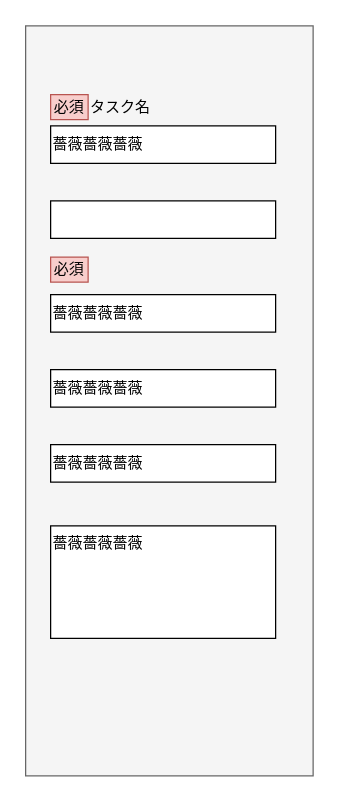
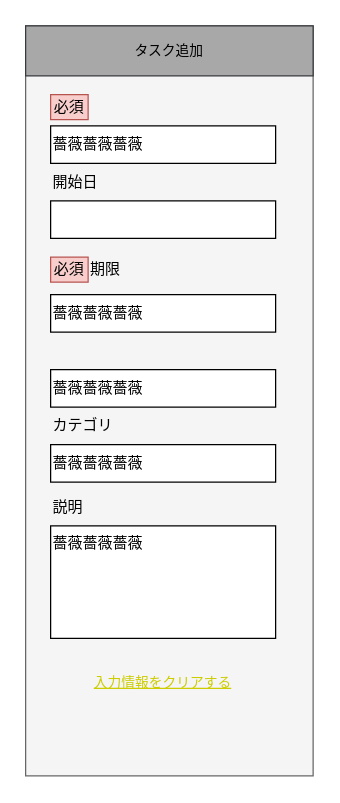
+ <mxCell id="17" value="タスク追加" style="rounded=0;whiteSpace=wrap;html=1;fontSize=11;fillColor=#A8A8A8;strokeColor=#36393d;" parent="1" vertex="1"><mxGeometry x="20" y="20" width="230" height="40" as="geometry" /></mxCell>
- <mxCell id="3" value="タスク名" style="text;html=1;strokeColor=none;fillColor=none;align=left;verticalAlign=middle;whiteSpace=wrap;rounded=0;" parent="1" vertex="1"><mxGeometry x="70" y="70" width="60" height="30" as="geometry" /></mxCell>
+ <mxCell id="9" value="開始日" style="text;html=1;strokeColor=none;fillColor=none;align=left;verticalAlign=middle;whiteSpace=wrap;rounded=0;" parent="1" vertex="1"><mxGeometry x="40" y="130" width="60" height="30" as="geometry" /></mxCell>
+ <mxCell id="6" value="期限" style="text;html=1;strokeColor=none;fillColor=none;align=left;verticalAlign=middle;whiteSpace=wrap;rounded=0;" parent="1" vertex="1"><mxGeometry x="70" y="200" width="60" height="30" as="geometry" /></mxCell>
+ <mxCell id="12" value="カテゴリ" style="text;html=1;strokeColor=none;fillColor=none;align=left;verticalAlign=middle;whiteSpace=wrap;rounded=0;" parent="1" vertex="1"><mxGeometry x="40" y="325" width="60" height="30" as="geometry" /></mxCell>
+ <mxCell id="14" value="説明" style="text;html=1;strokeColor=none;fillColor=none;align=left;verticalAlign=middle;whiteSpace=wrap;rounded=0;" parent="1" vertex="1"><mxGeometry x="40" y="390" width="60" height="30" as="geometry" /></mxCell>
+ <mxCell id="16" value="入力情報をクリアする" style="text;html=1;strokeColor=none;fillColor=none;align=center;verticalAlign=middle;whiteSpace=wrap;rounded=0;fontSize=11;fontStyle=4;fontColor=#CCCC00;" parent="1" vertex="1"><mxGeometry x="60" y="529.5" width="140" height="30" as="geometry" /></mxCell>
